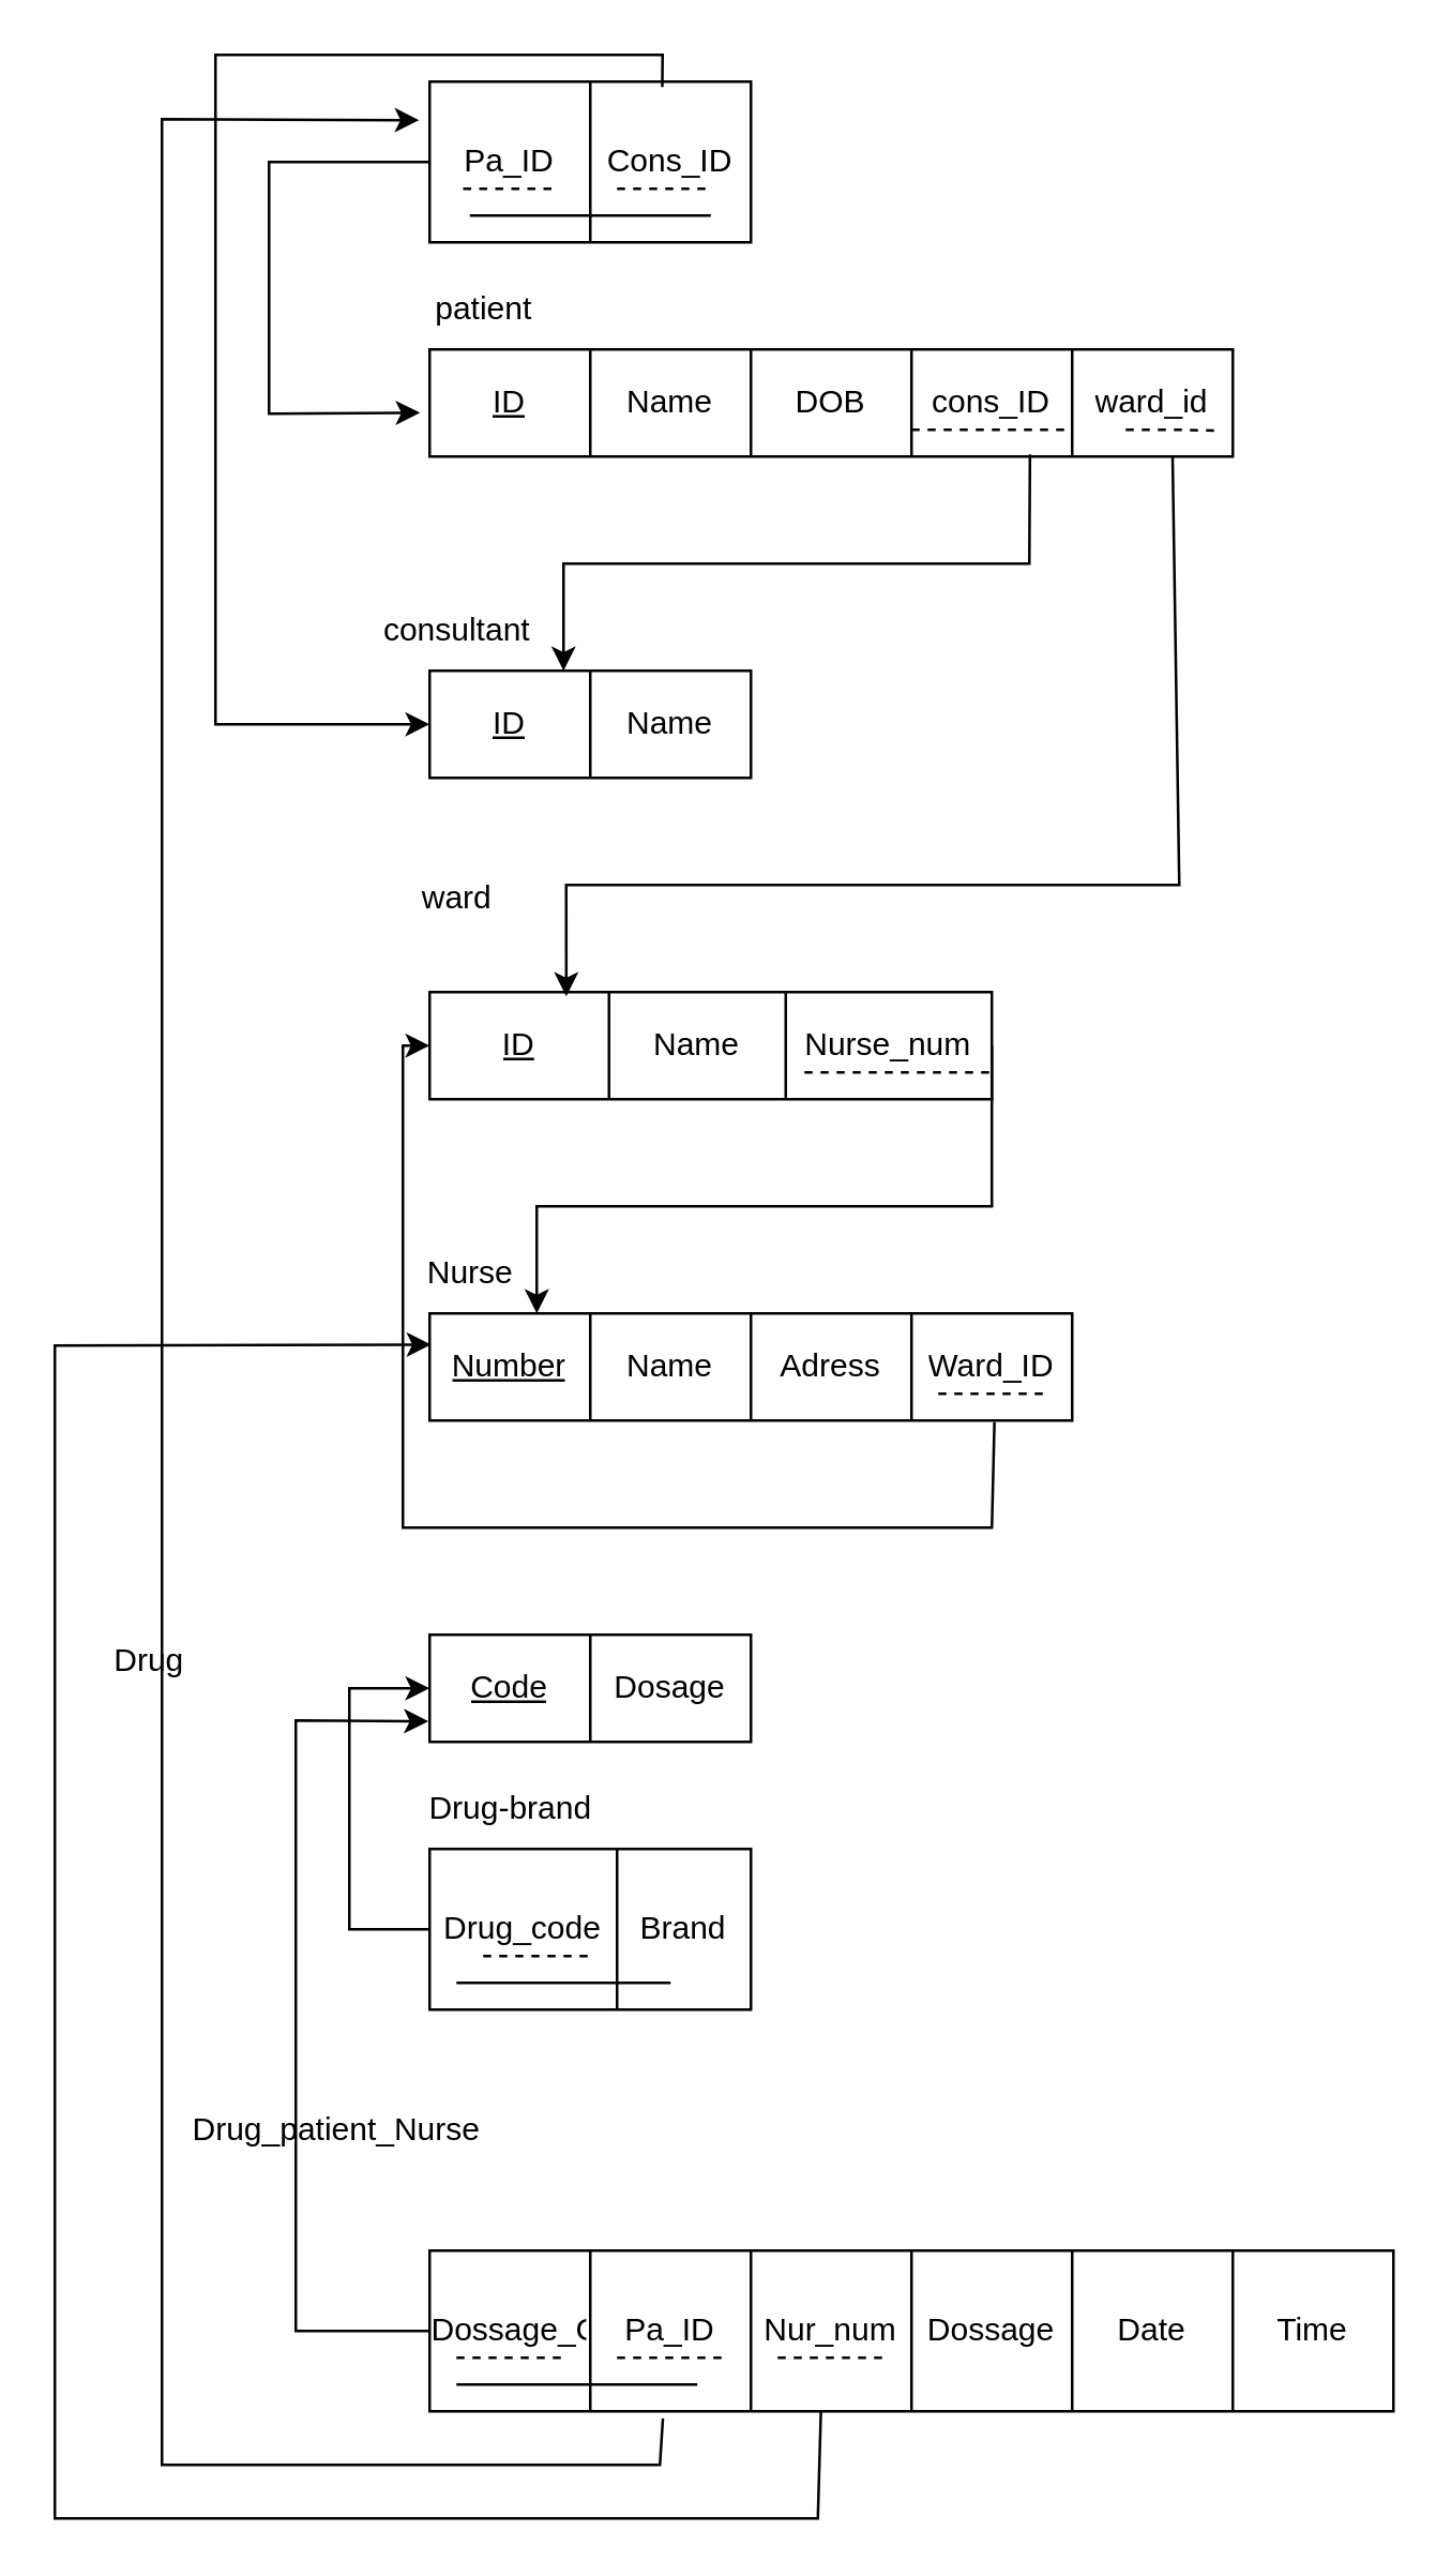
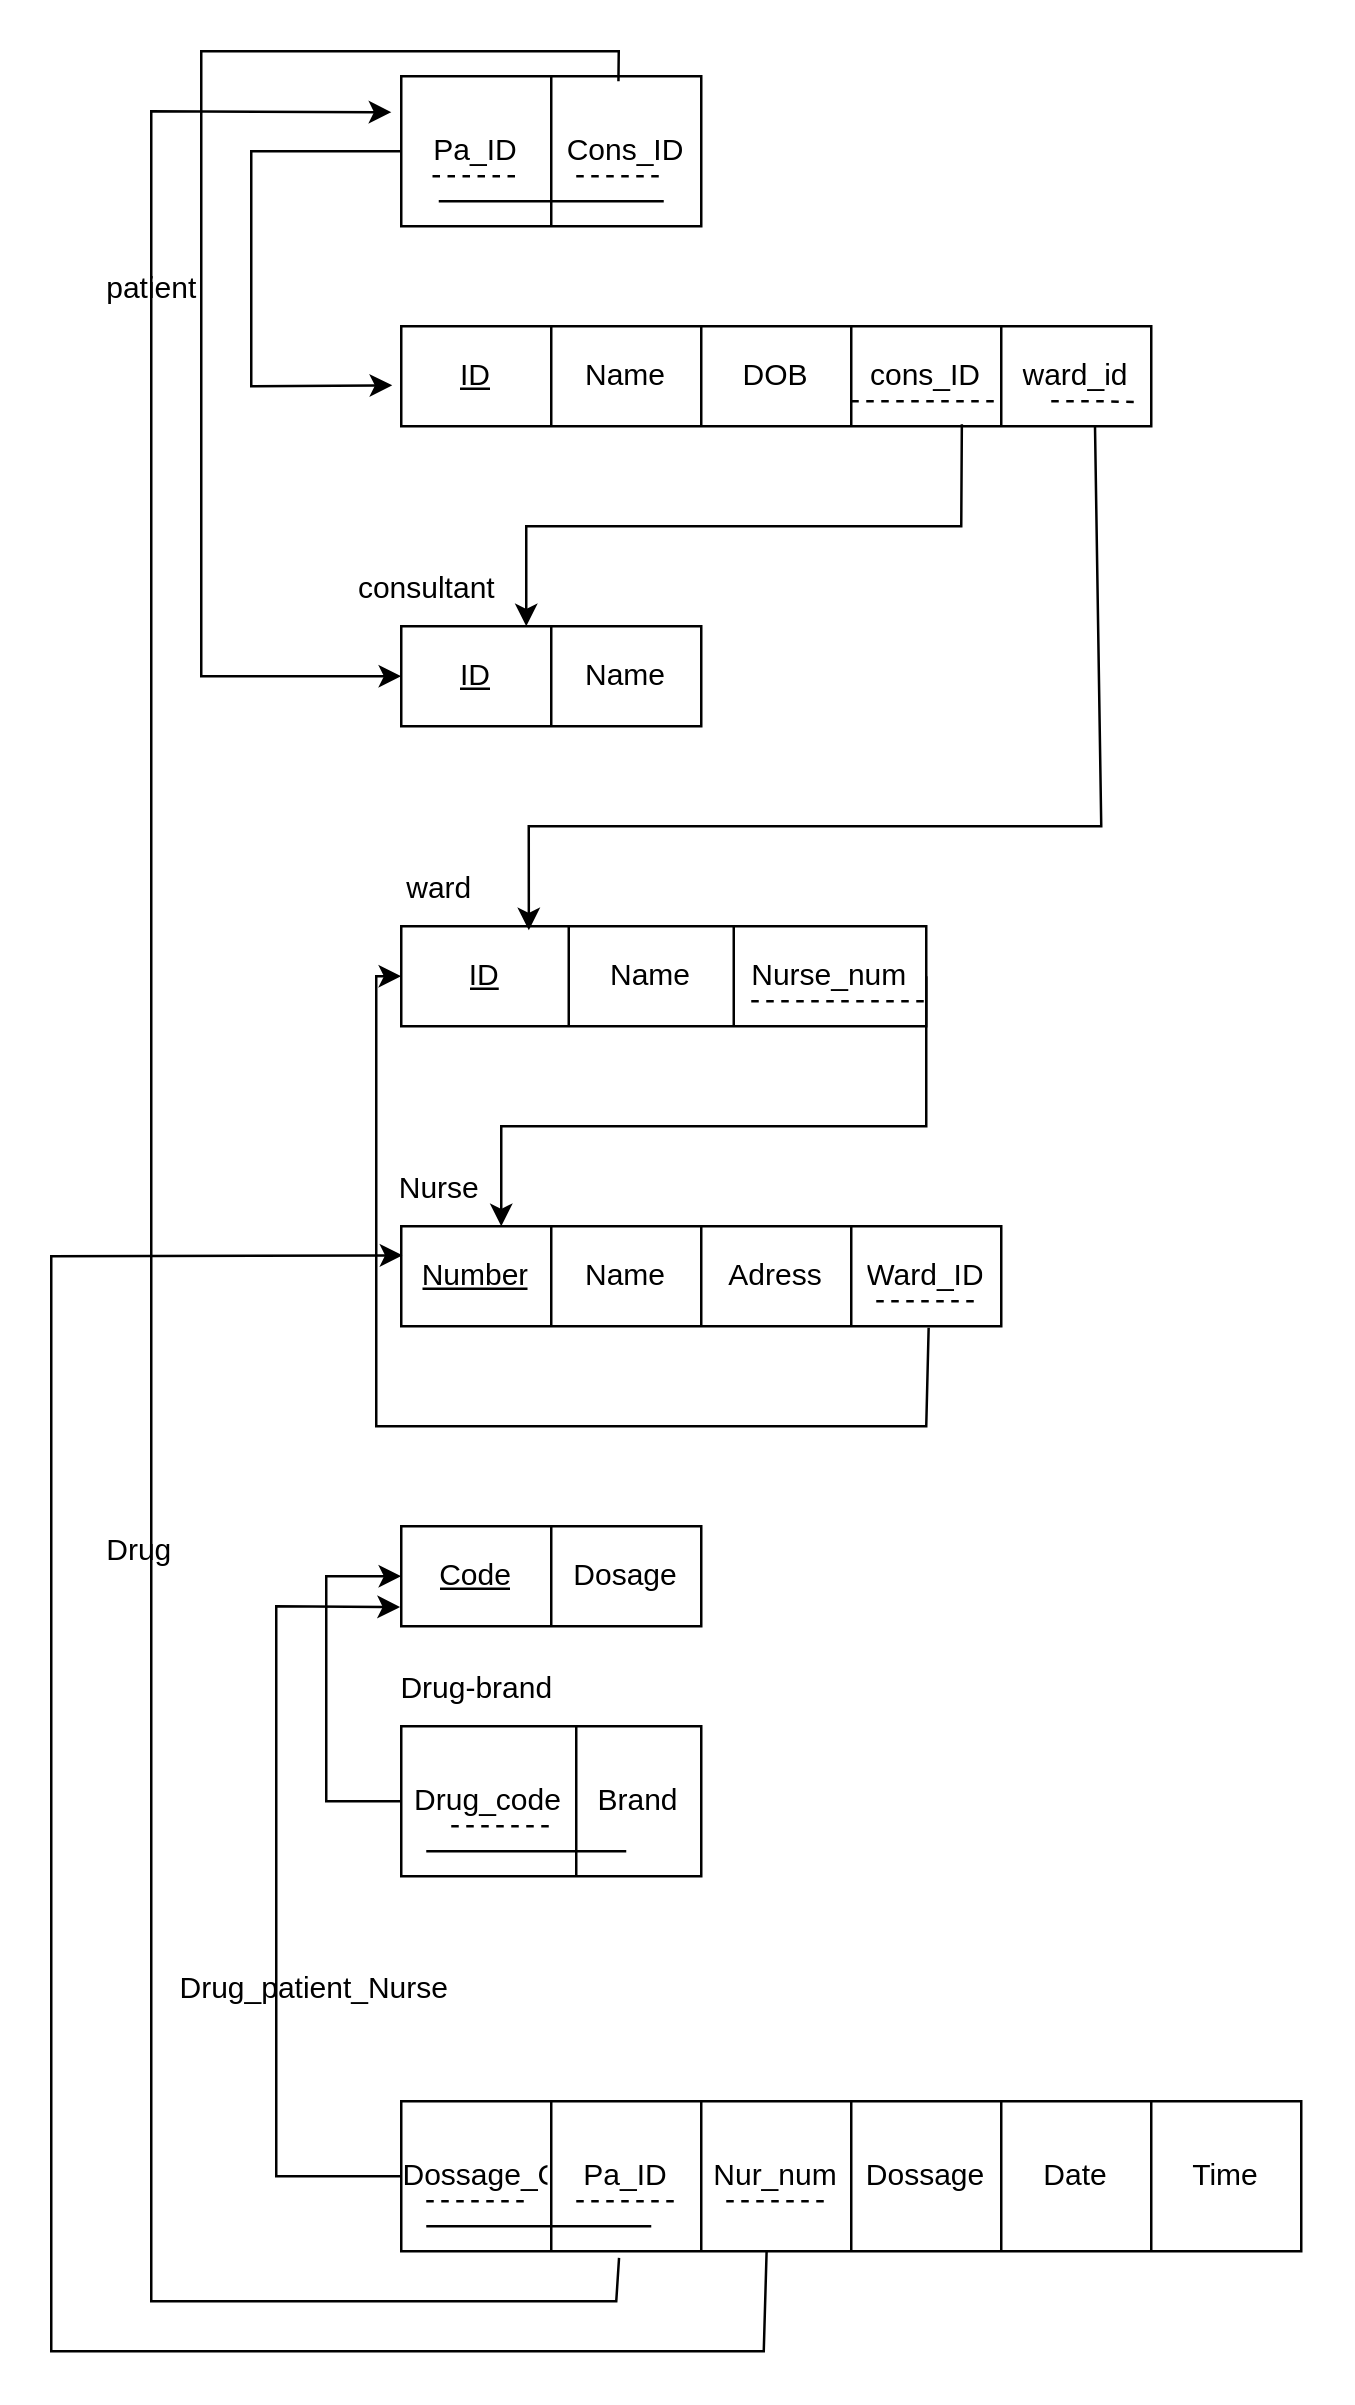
- <mxCell id="9" value="patient" style="text;html=1;align=center;verticalAlign=middle;resizable=0;points=[];autosize=1;strokeColor=none;fillColor=none;" vertex="1" parent="1"><mxGeometry x="150" y="100" width="60" height="30" as="geometry" /></mxCell>
+ <mxCell id="9" value="patient" style="text;html=1;align=center;verticalAlign=middle;resizable=0;points=[];autosize=1;strokeColor=none;fillColor=none;" vertex="1" parent="1"><mxGeometry x="30" y="100" width="60" height="30" as="geometry" /></mxCell>
- <mxCell id="20" value="ward" style="text;html=1;align=center;verticalAlign=middle;resizable=0;points=[];autosize=1;strokeColor=none;fillColor=none;" vertex="1" parent="1"><mxGeometry x="145" y="320" width="50" height="30" as="geometry" /></mxCell>
+ <mxCell id="20" value="ward" style="text;html=1;align=center;verticalAlign=middle;resizable=0;points=[];autosize=1;strokeColor=none;fillColor=none;" vertex="1" parent="1"><mxGeometry x="150" y="340" width="50" height="30" as="geometry" /></mxCell>
